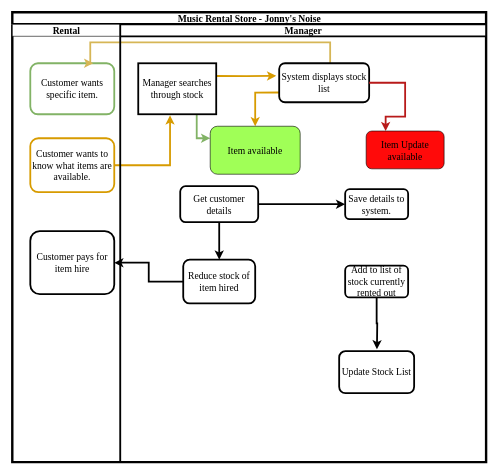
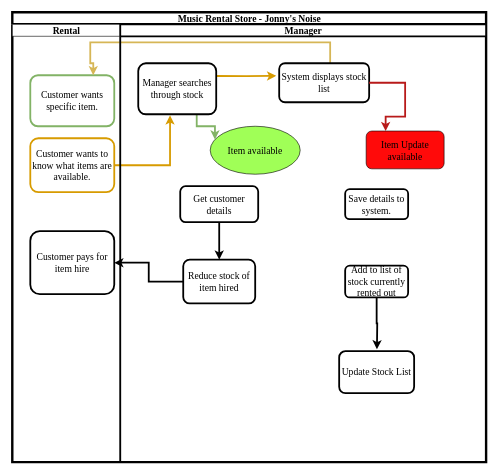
- <mxCell id="4" value="Customer wants specific item." style="rounded=1;whiteSpace=wrap;html=1;shadow=0;labelBackgroundColor=none;strokeColor=#82b366;strokeWidth=3;fillColor=#FFFFFF;fontFamily=Lucida Console;fontSize=16;align=center;" parent="3" vertex="1"><mxGeometry x="30" y="65" width="140" height="85" as="geometry" /></mxCell>
+ <mxCell id="4" value="Customer wants specific item." style="rounded=1;whiteSpace=wrap;html=1;shadow=0;labelBackgroundColor=none;strokeColor=#82b366;strokeWidth=3;fillColor=#FFFFFF;fontFamily=Lucida Console;fontSize=16;align=center;" parent="3" vertex="1"><mxGeometry x="30" y="85" width="140" height="85" as="geometry" /></mxCell>
- <mxCell id="13" value="Manager searches through stock&lt;br style=&quot;font-size: 16px;&quot;&gt;" style="whiteSpace=wrap;html=1;shadow=0;labelBackgroundColor=none;strokeColor=#000000;strokeWidth=3;fillColor=#ffffff;fontFamily=Lucida Console;fontSize=16;fontColor=#000000;align=center;rounded=0;" vertex="1" parent="10"><mxGeometry x="30" y="65" width="130" height="85" as="geometry" /></mxCell>
+ <mxCell id="13" value="Manager searches through stock&lt;br style=&quot;font-size: 16px;&quot;&gt;" style="rounded=1;whiteSpace=wrap;html=1;shadow=0;labelBackgroundColor=none;strokeColor=#000000;strokeWidth=3;fillColor=#ffffff;fontFamily=Lucida Console;fontSize=16;fontColor=#000000;align=center;" vertex="1" parent="10"><mxGeometry x="30" y="65" width="130" height="85" as="geometry" /></mxCell>
- <mxCell id="14" style="edgeStyle=orthogonalEdgeStyle;rounded=0;orthogonalLoop=1;jettySize=auto;html=1;exitX=0;exitY=0.75;exitDx=0;exitDy=0;fillColor=#ffe6cc;strokeColor=#d79b00;strokeWidth=3;fontFamily=Lucida Console;fontSize=16;" edge="1" parent="10" source="15" target="16"><mxGeometry relative="1" as="geometry" /></mxCell>
- <mxCell id="16" value="Item available" style="rounded=1;whiteSpace=wrap;html=1;shadow=0;labelBackgroundColor=none;strokeColor=#000000;strokeWidth=1;fillColor=#A0FF57;fontFamily=Lucida Console;fontSize=16;fontColor=#000000;align=center;" vertex="1" parent="10"><mxGeometry x="150" y="170" width="150" height="80" as="geometry" /></mxCell>
+ <mxCell id="16" value="Item available" style="ellipse;whiteSpace=wrap;html=1;shadow=0;labelBackgroundColor=none;strokeColor=#000000;strokeWidth=1;fillColor=#A0FF57;fontFamily=Lucida Console;fontSize=16;fontColor=#000000;align=center;" vertex="1" parent="10"><mxGeometry x="150" y="170" width="150" height="80" as="geometry" /></mxCell>
- <mxCell id="17" style="edgeStyle=orthogonalEdgeStyle;rounded=0;orthogonalLoop=1;jettySize=auto;html=1;entryX=0;entryY=0.5;entryDx=0;entryDy=0;strokeWidth=3;fontFamily=Lucida Console;fontSize=16;" edge="1" parent="10" source="19" target="21"><mxGeometry relative="1" as="geometry" /></mxCell>
